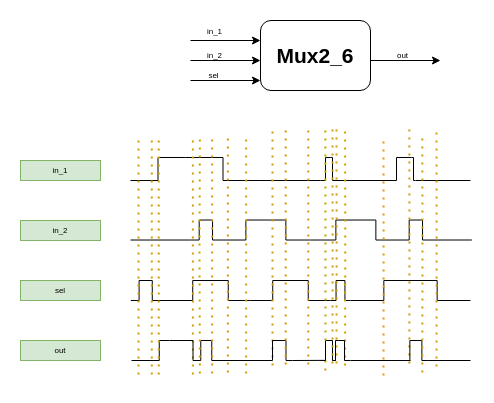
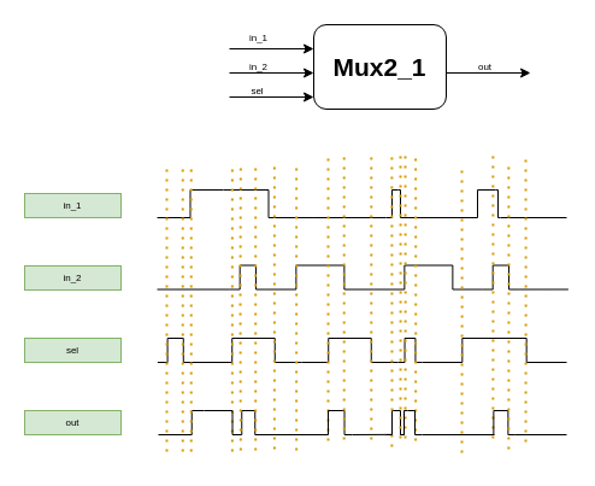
- <mxCell id="2" value="&lt;h3&gt;&lt;font style=&quot;font-size: 21px&quot;&gt;Mux2_6&lt;/font&gt;&lt;/h3&gt;" style="rounded=1;whiteSpace=wrap;html=1;" parent="1" vertex="1"><mxGeometry x="260" y="20" width="110" height="70" as="geometry" /></mxCell>
+ <mxCell id="2" value="&lt;h3&gt;&lt;font style=&quot;font-size: 21px&quot;&gt;Mux2_1&lt;/font&gt;&lt;/h3&gt;" style="rounded=1;whiteSpace=wrap;html=1;" parent="1" vertex="1"><mxGeometry x="260" y="20" width="110" height="70" as="geometry" /></mxCell>
